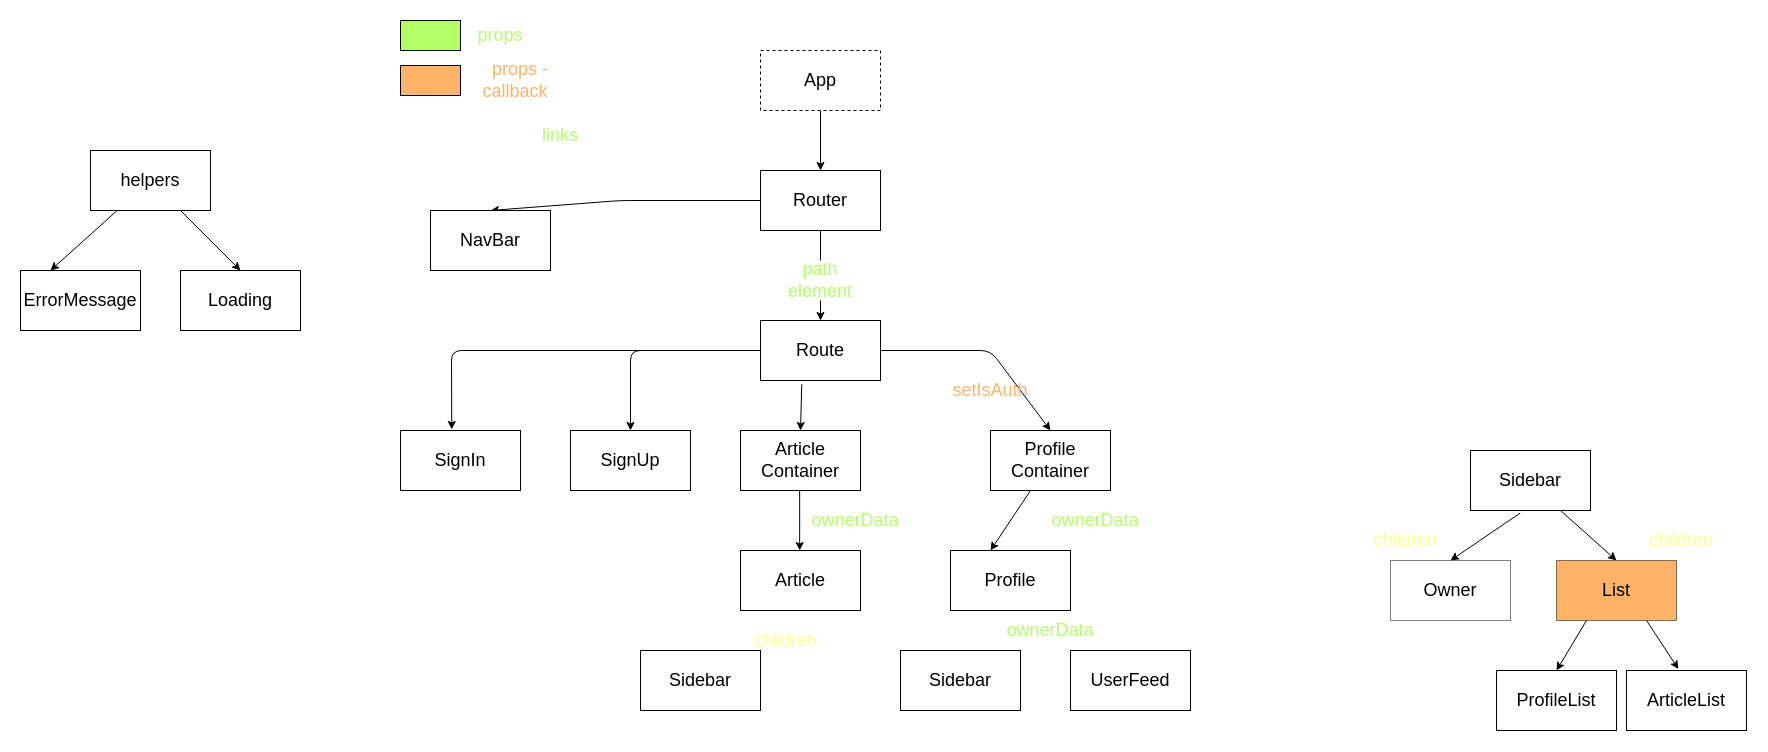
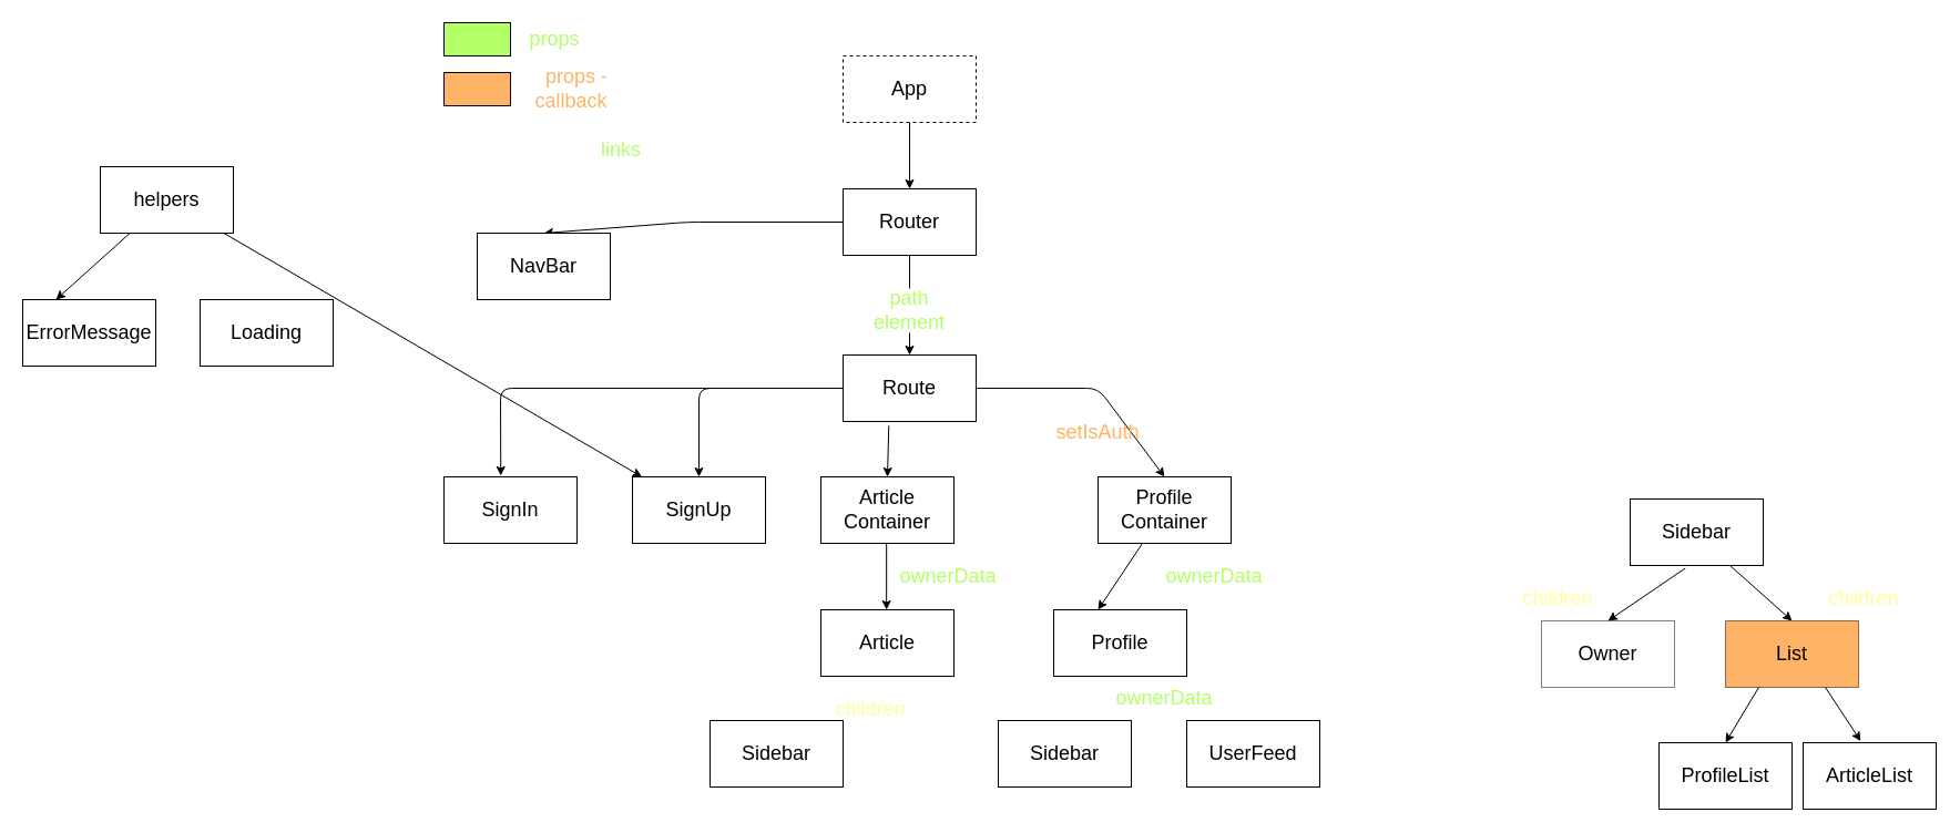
- <mxCell id="5" style="edgeStyle=none;html=1;entryX=0.5;entryY=0;entryDx=0;entryDy=0;fontSize=18;" parent="1" source="6" target="8" edge="1"><mxGeometry relative="1" as="geometry" /></mxCell>
+ <mxCell id="5" style="edgeStyle=none;html=1;fontSize=18;" parent="1" source="6" target="21" edge="1"><mxGeometry relative="1" as="geometry" /></mxCell>
